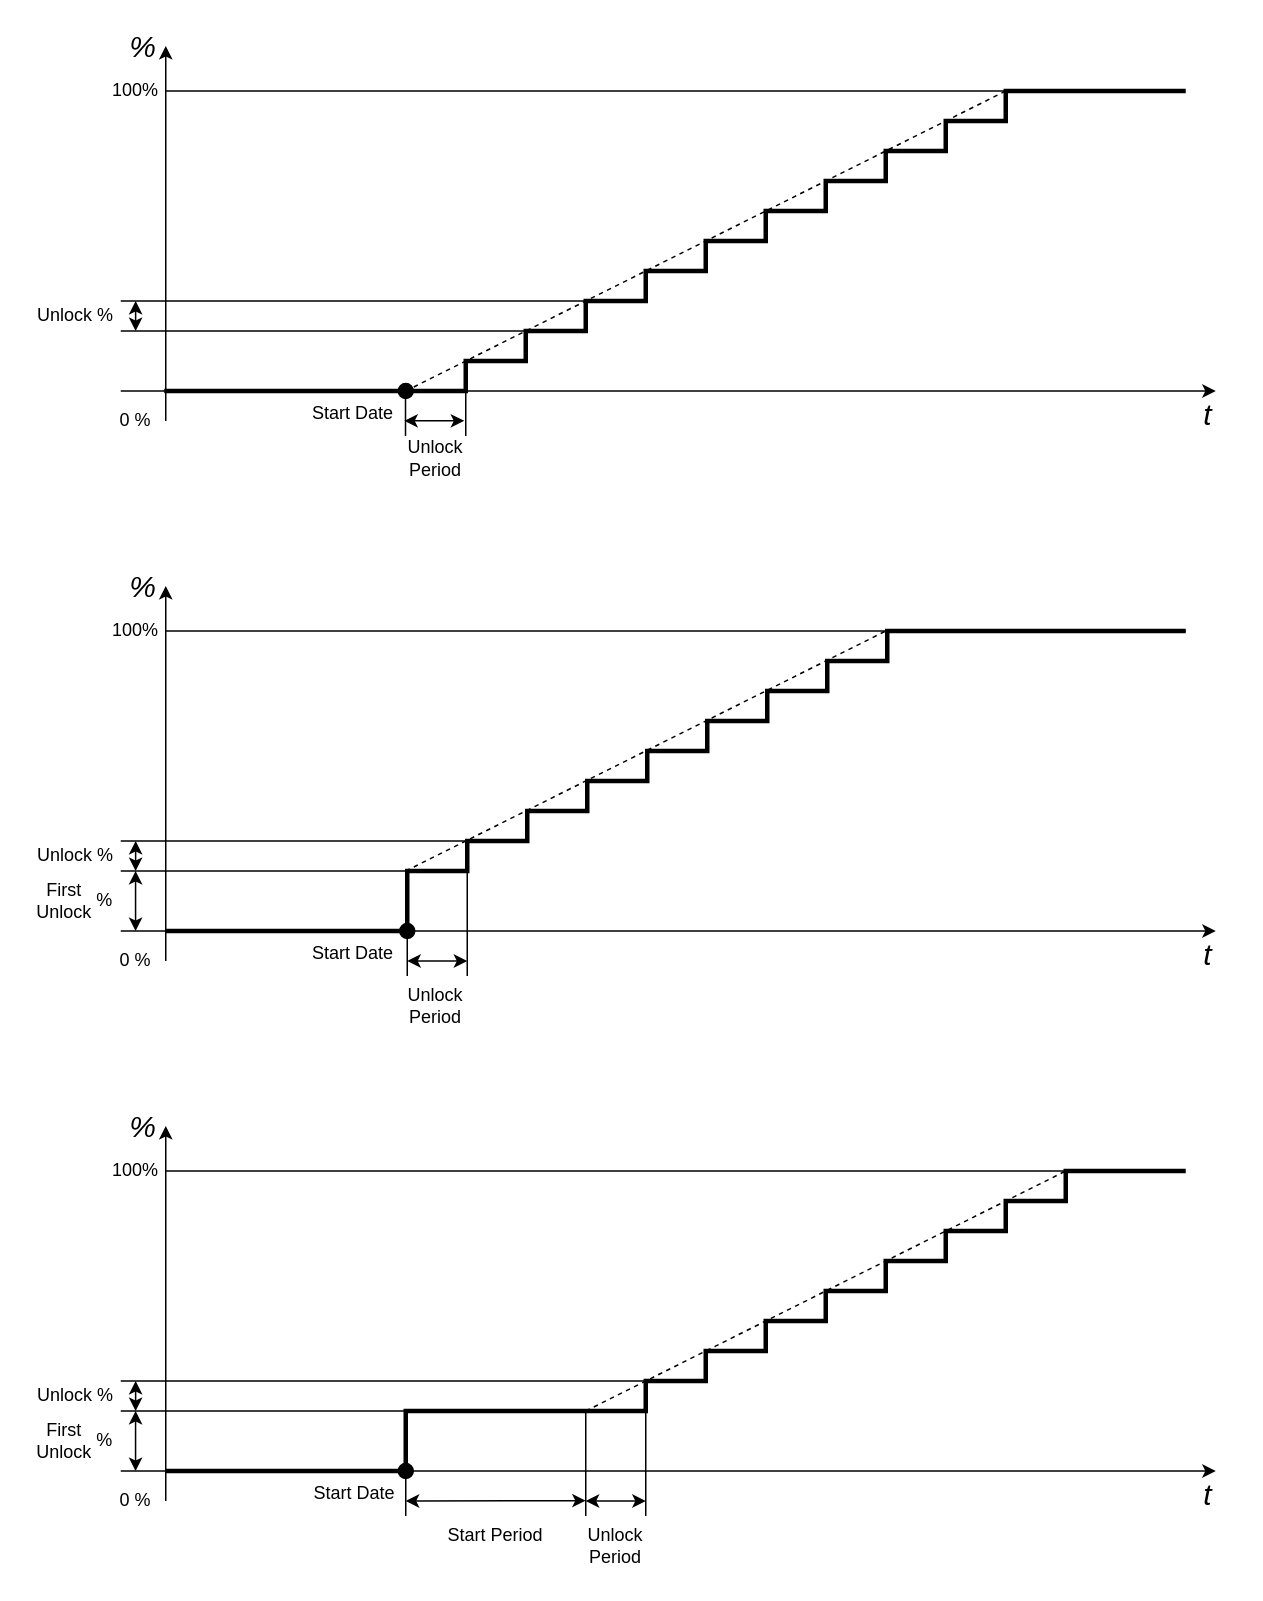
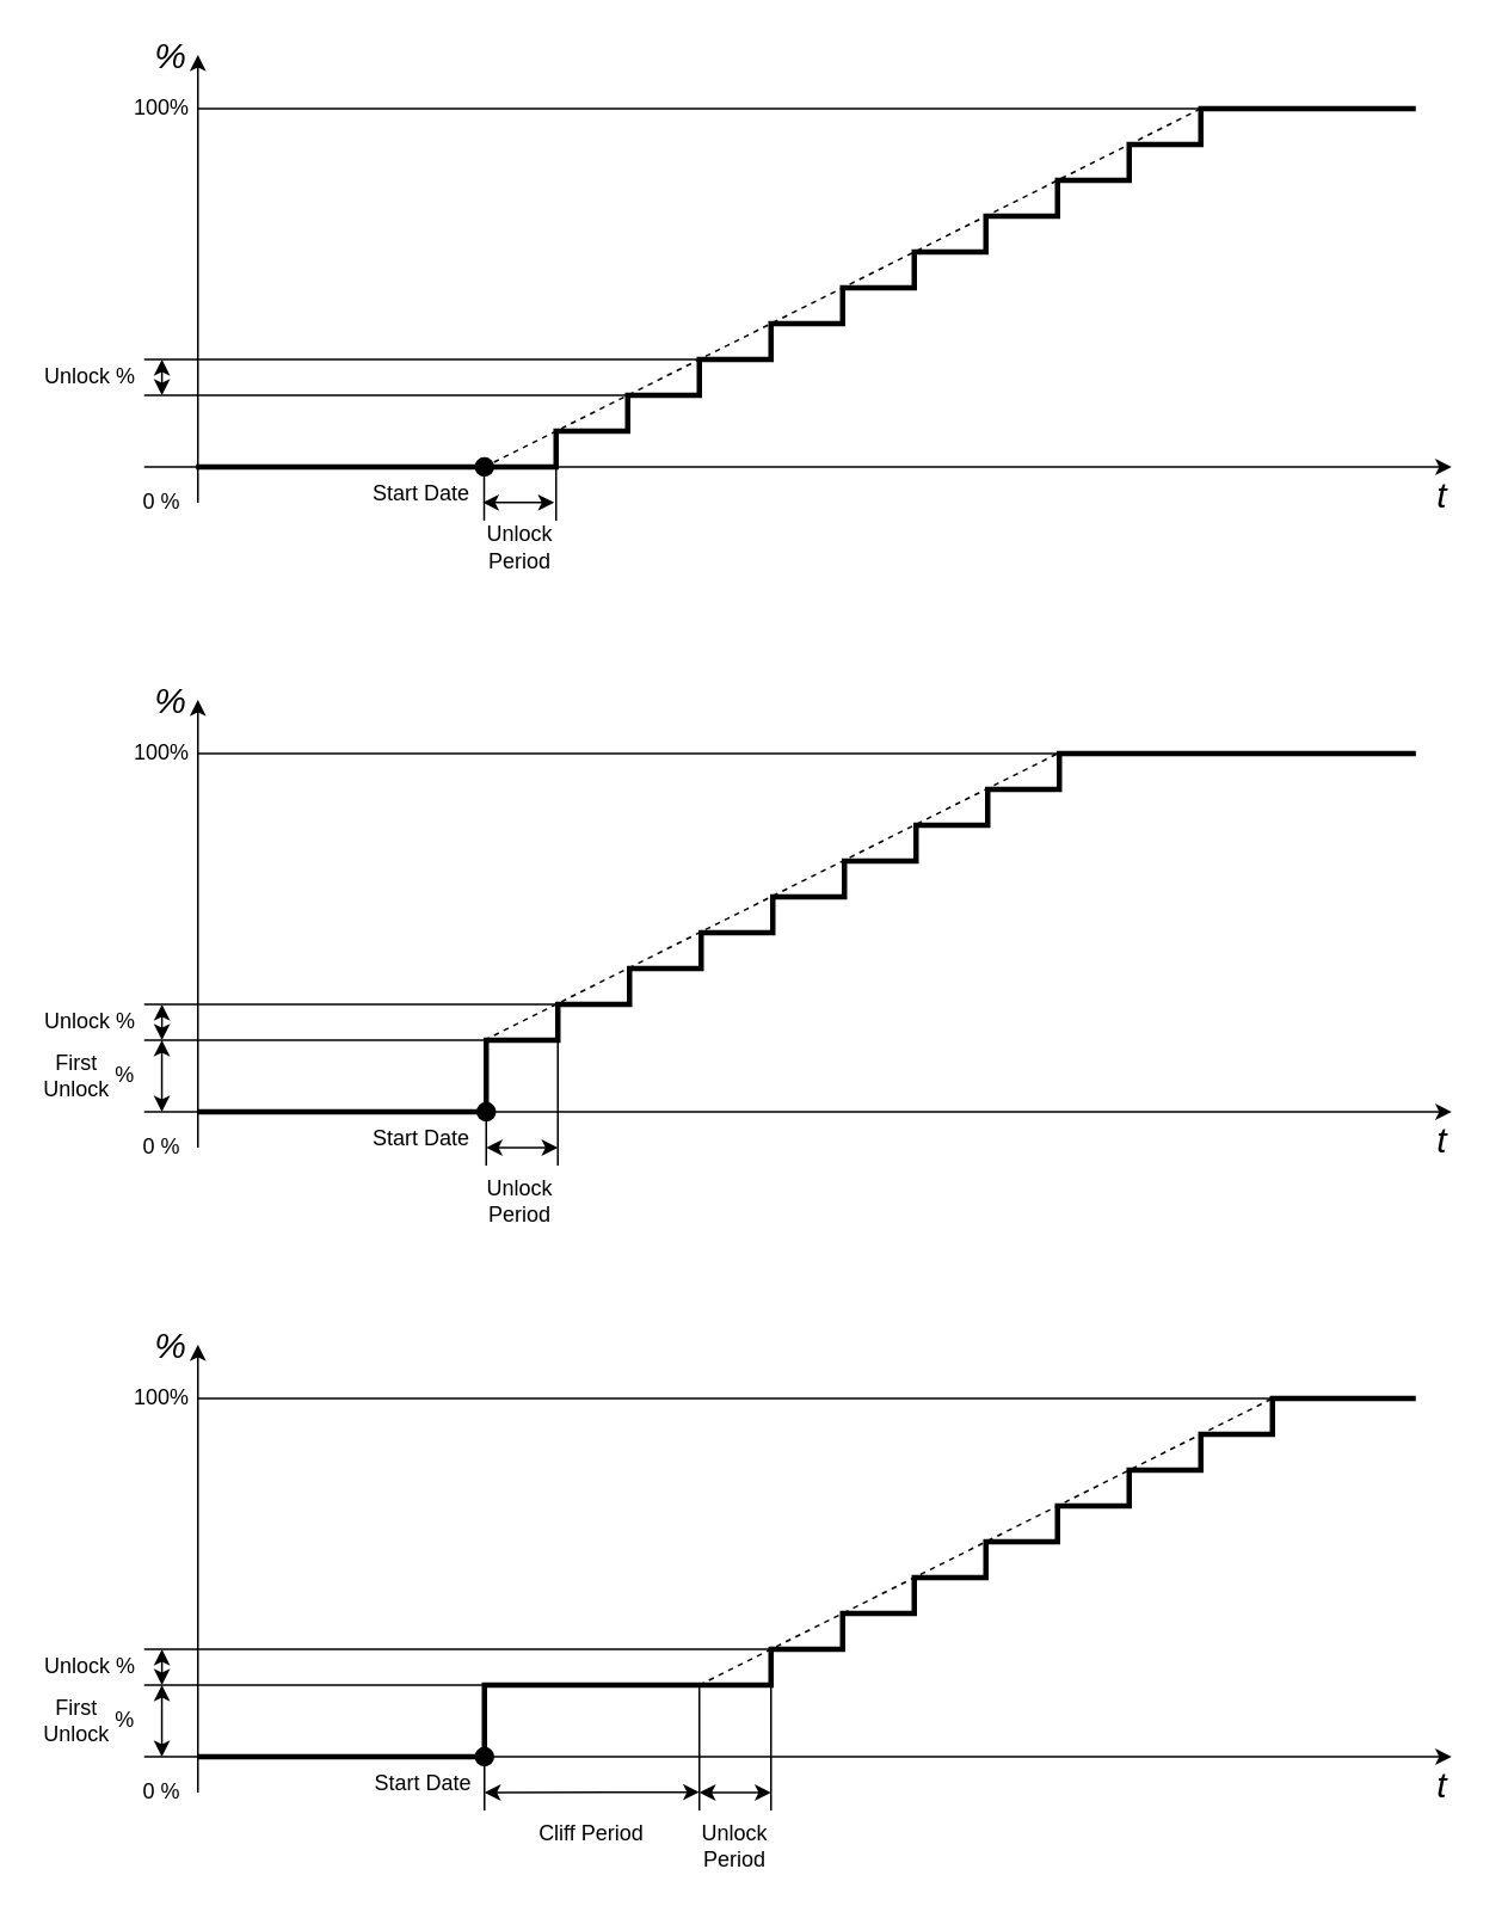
- <mxCell id="44" value="Start Period" style="text;strokeColor=none;align=center;fillColor=none;html=1;verticalAlign=middle;whiteSpace=wrap;rounded=0;" vertex="1" parent="1"><mxGeometry x="270" y="1015" width="120" height="15" as="geometry" /></mxCell>
+ <mxCell id="44" value="Cliff Period" style="text;strokeColor=none;align=center;fillColor=none;html=1;verticalAlign=middle;whiteSpace=wrap;rounded=0;" vertex="1" parent="1"><mxGeometry x="270" y="1015" width="120" height="15" as="geometry" /></mxCell>
